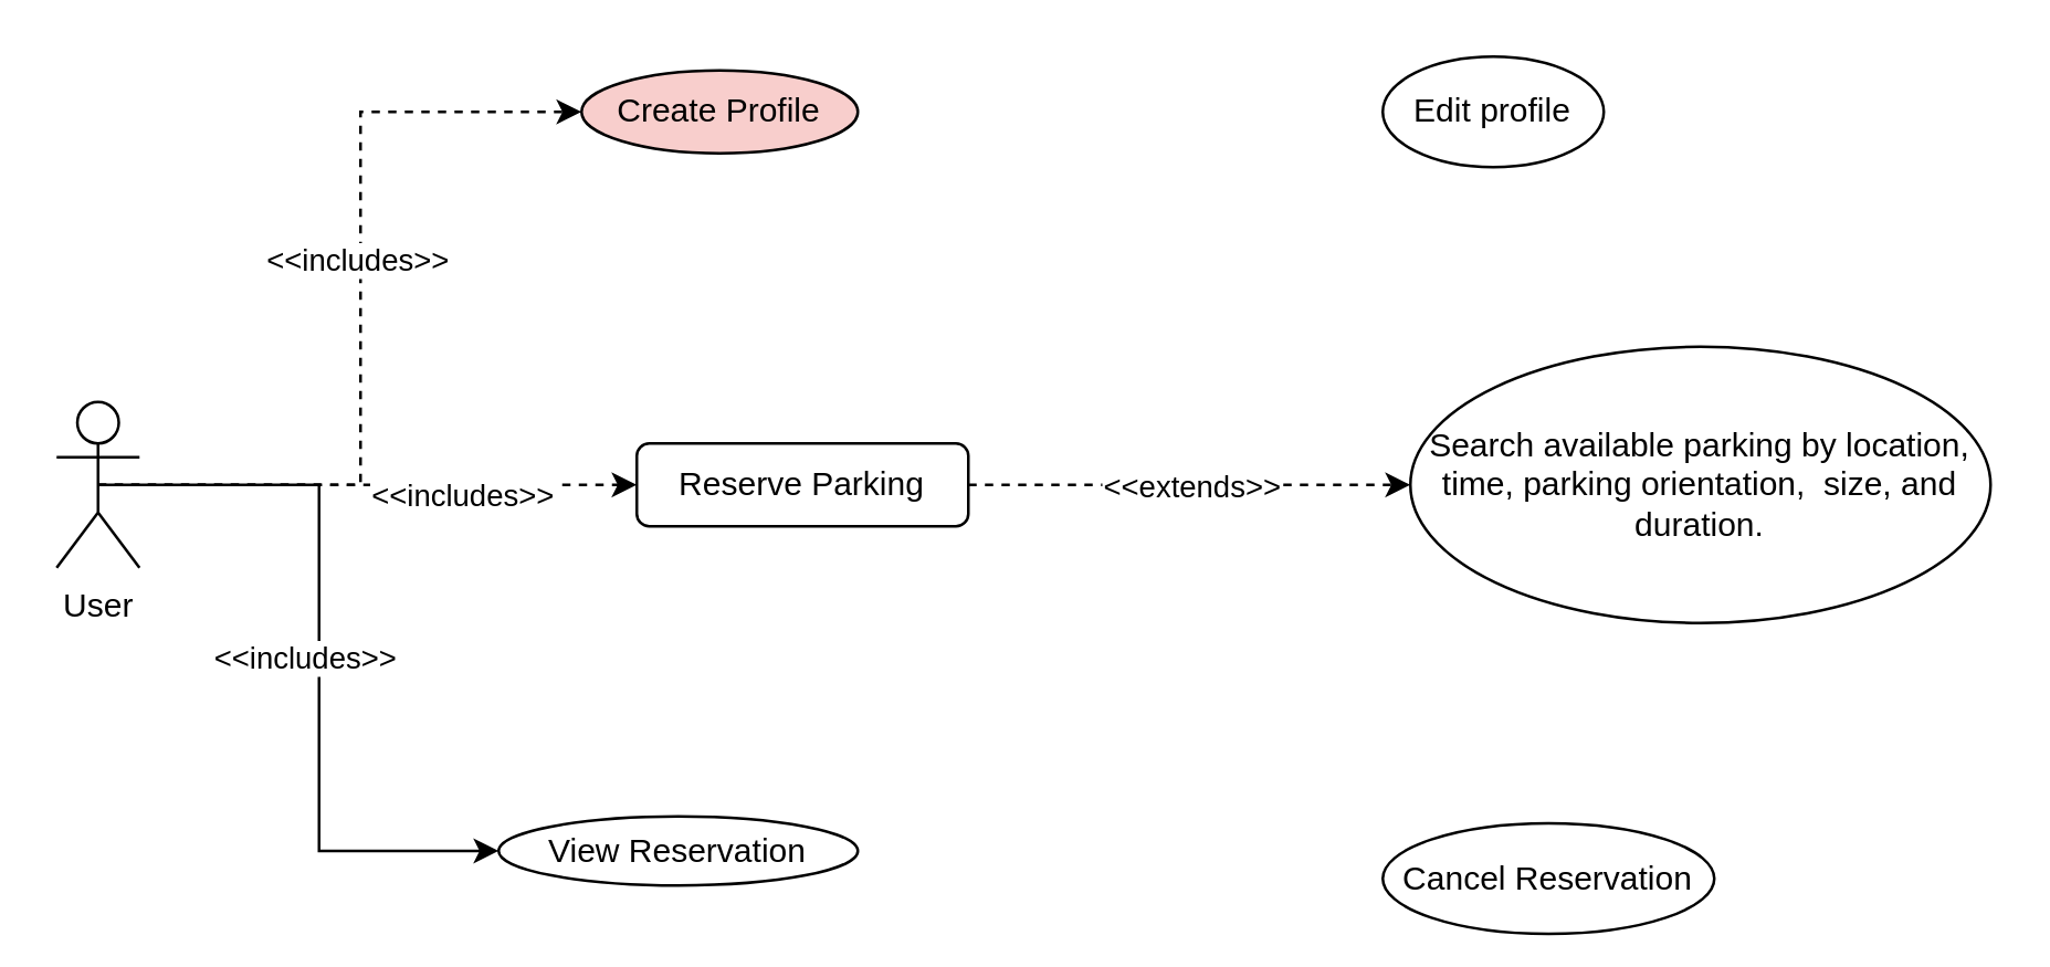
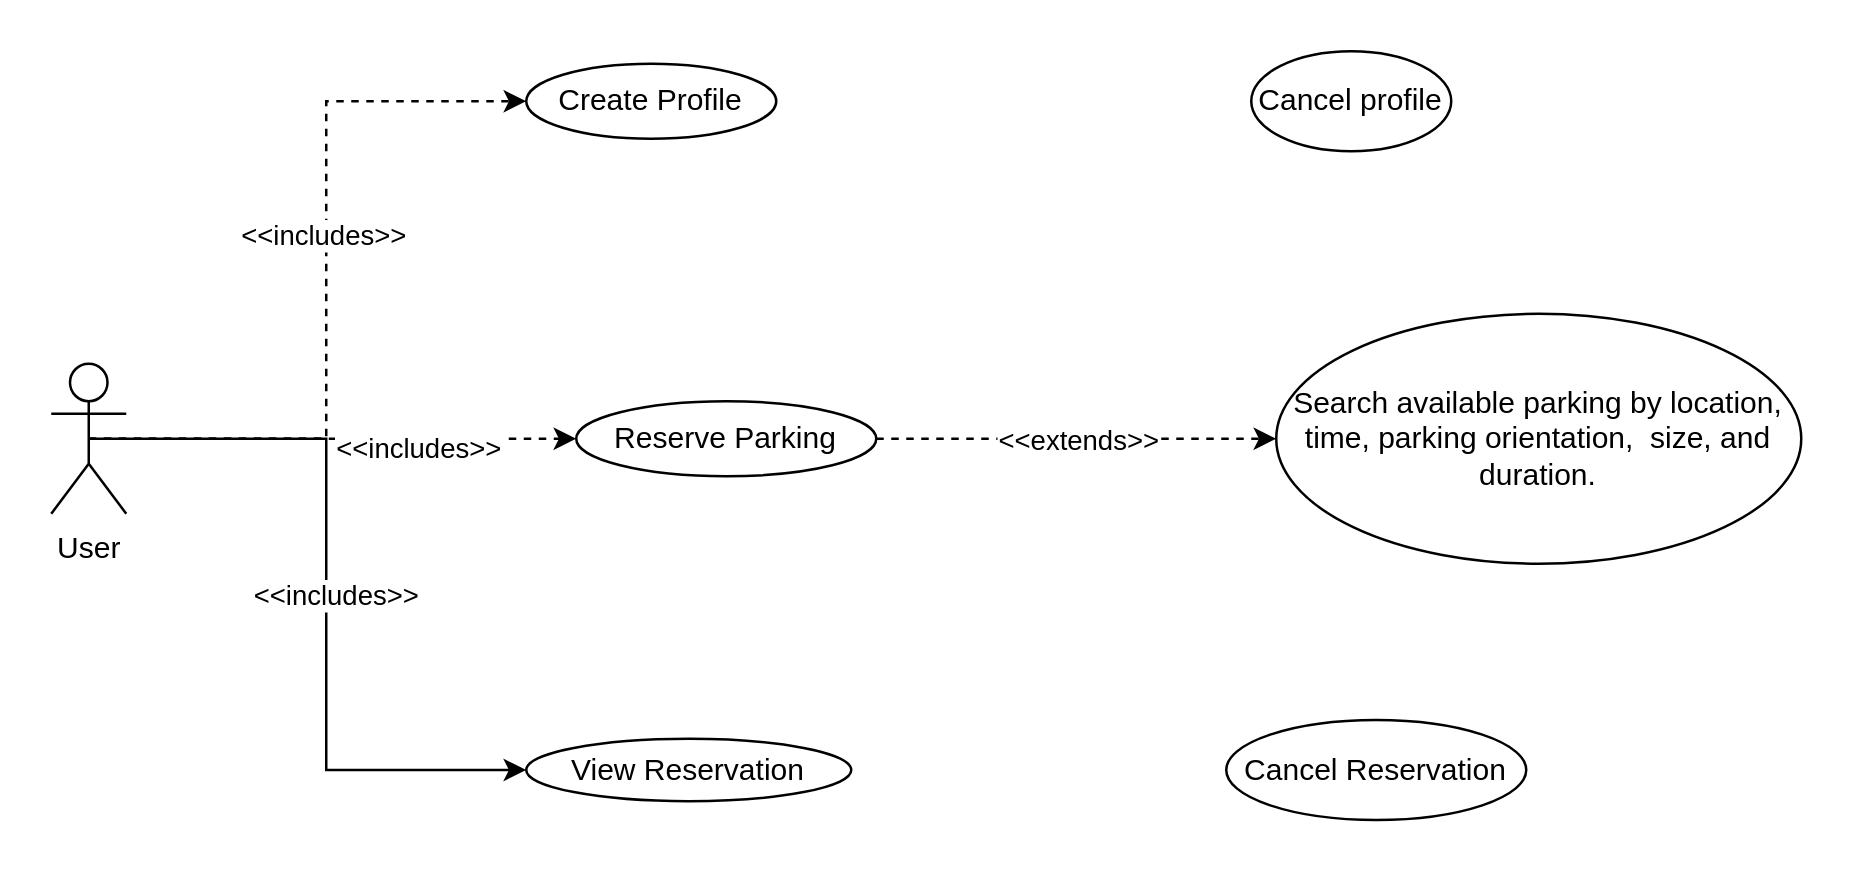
- <mxCell id="9" value="Create Profile" style="ellipse;whiteSpace=wrap;html=1;fillColor=#f8cecc;" vertex="1" parent="1"><mxGeometry x="210" y="25" width="100" height="30" as="geometry" /></mxCell>
+ <mxCell id="9" value="Create Profile" style="ellipse;whiteSpace=wrap;html=1;" vertex="1" parent="1"><mxGeometry x="210" y="25" width="100" height="30" as="geometry" /></mxCell>
- <mxCell id="15" value="Edit profile" style="ellipse;whiteSpace=wrap;html=1;" vertex="1" parent="1"><mxGeometry x="500" y="20" width="80" height="40" as="geometry" /></mxCell>
+ <mxCell id="15" value="Cancel profile" style="ellipse;whiteSpace=wrap;html=1;" vertex="1" parent="1"><mxGeometry x="500" y="20" width="80" height="40" as="geometry" /></mxCell>
- <mxCell id="12" value="Reserve Parking" style="whiteSpace=wrap;html=1;rounded=1;" vertex="1" parent="1"><mxGeometry x="230" y="160" width="120" height="30" as="geometry" /></mxCell>
+ <mxCell id="12" value="Reserve Parking" style="ellipse;whiteSpace=wrap;html=1;" vertex="1" parent="1"><mxGeometry x="230" y="160" width="120" height="30" as="geometry" /></mxCell>
- <mxCell id="13" value="View Reservation" style="ellipse;whiteSpace=wrap;html=1;" vertex="1" parent="1"><mxGeometry x="180" y="295" width="130" height="25" as="geometry" /></mxCell>
+ <mxCell id="13" value="View Reservation" style="ellipse;whiteSpace=wrap;html=1;" vertex="1" parent="1"><mxGeometry x="210" y="295" width="130" height="25" as="geometry" /></mxCell>
- <mxCell id="14" value="Cancel Reservation" style="ellipse;whiteSpace=wrap;html=1;" vertex="1" parent="1"><mxGeometry x="500" y="297.5" width="120" height="40" as="geometry" /></mxCell>
+ <mxCell id="14" value="Cancel Reservation" style="ellipse;whiteSpace=wrap;html=1;" vertex="1" parent="1"><mxGeometry x="490" y="287.5" width="120" height="40" as="geometry" /></mxCell>
